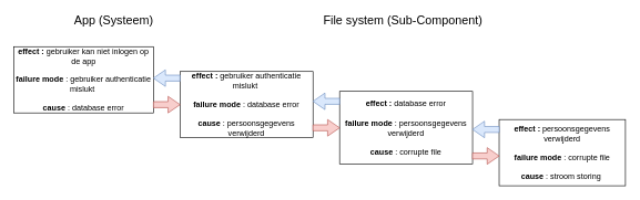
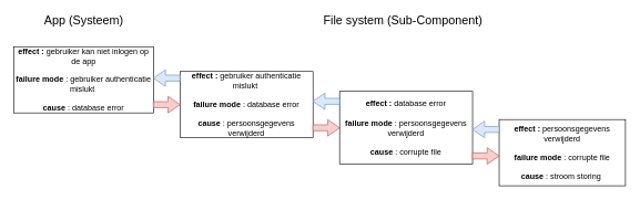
- <mxCell id="12" value="&lt;font style=&quot;font-size: 18px&quot;&gt;App (Systeem)&lt;/font&gt;" style="text;html=1;align=center;verticalAlign=middle;resizable=0;points=[];autosize=1;" parent="1" vertex="1"><mxGeometry x="105" y="20" width="130" height="20" as="geometry" /></mxCell>
+ <mxCell id="12" value="&lt;font style=&quot;font-size: 18px&quot;&gt;App (Systeem)&lt;/font&gt;" style="text;html=1;align=center;verticalAlign=middle;resizable=0;points=[];autosize=1;" parent="1" vertex="1"><mxGeometry x="60" y="20" width="130" height="20" as="geometry" /></mxCell>
